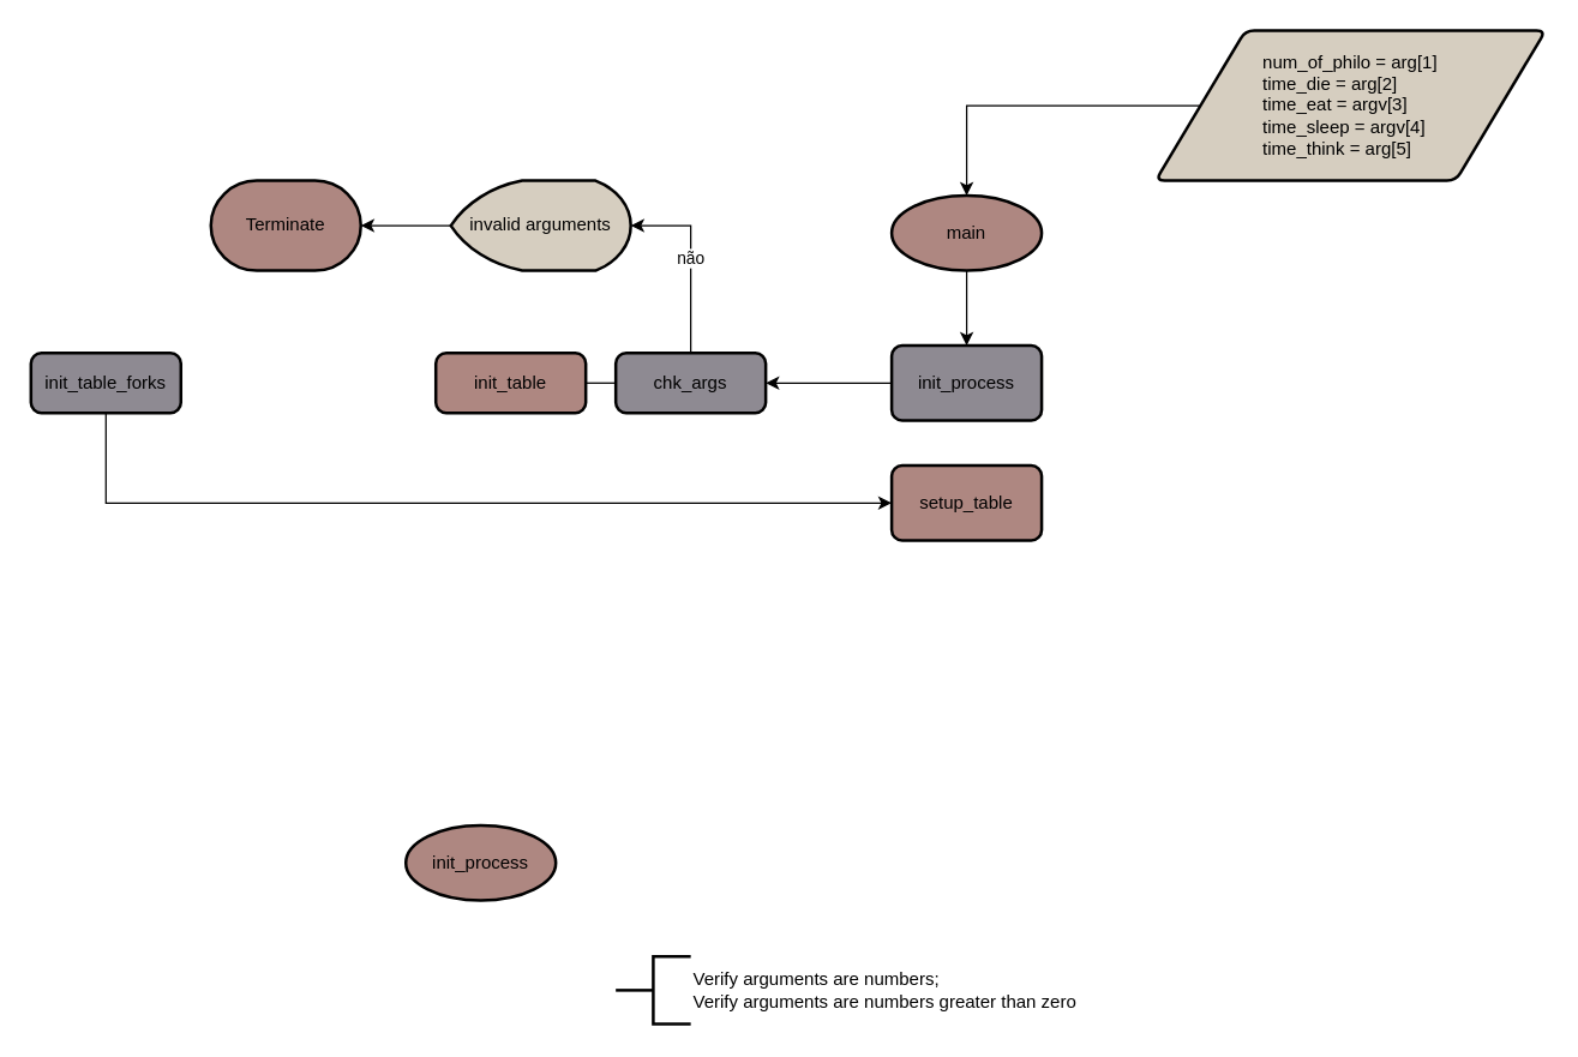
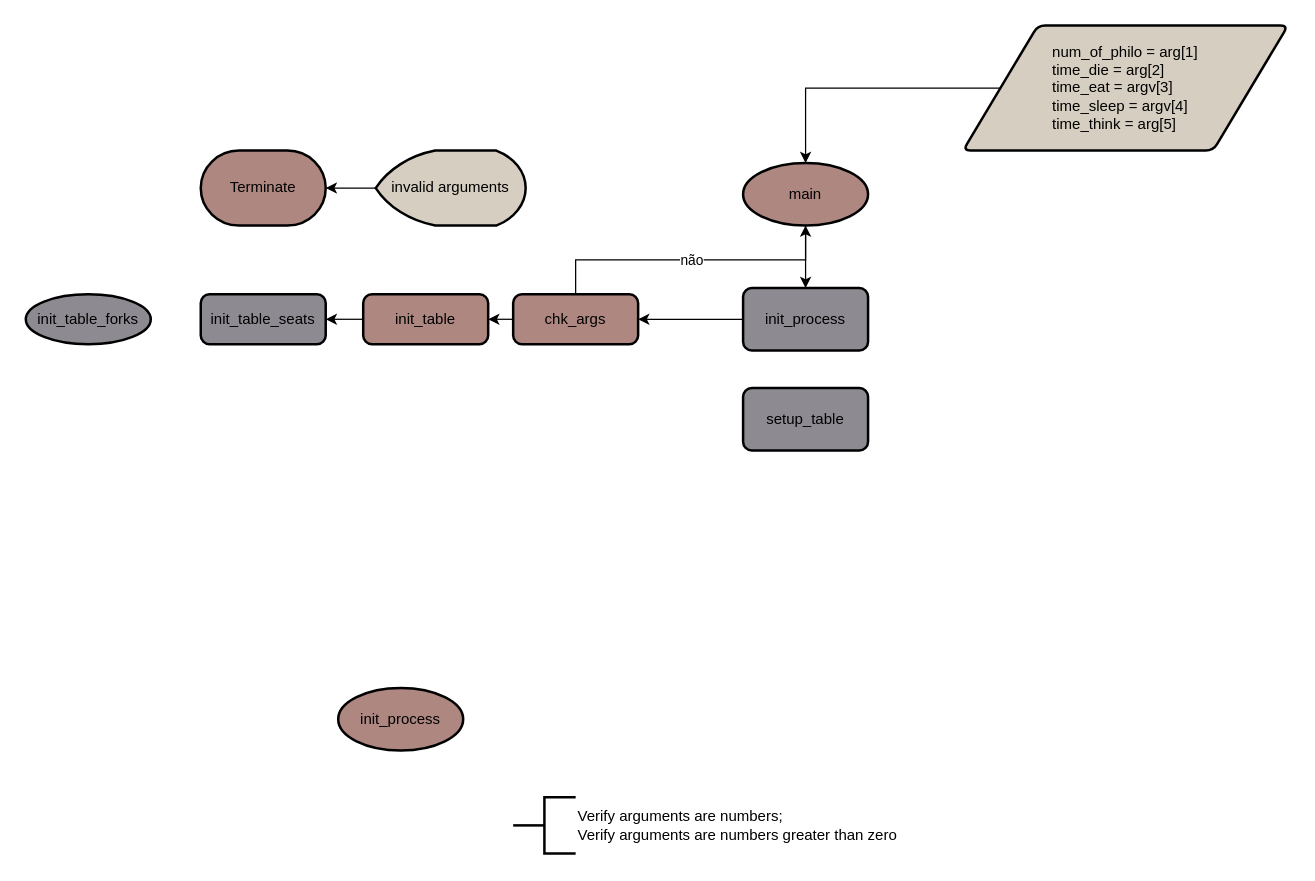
- <mxCell id="18" value="Terminate" style="strokeWidth=2;html=1;shape=mxgraph.flowchart.terminator;whiteSpace=wrap;fillColor=#AE8781;" vertex="1" parent="1"><mxGeometry x="140" y="120" width="100" height="60" as="geometry" /></mxCell>
+ <mxCell id="18" value="Terminate" style="strokeWidth=2;html=1;shape=mxgraph.flowchart.terminator;whiteSpace=wrap;fillColor=#AE8781;" vertex="1" parent="1"><mxGeometry x="160" y="120" width="100" height="60" as="geometry" /></mxCell>
- <mxCell id="15" value="não" style="edgeStyle=orthogonalEdgeStyle;rounded=0;orthogonalLoop=1;jettySize=auto;html=1;exitX=0.5;exitY=0;exitDx=0;exitDy=0;entryX=1;entryY=0.5;entryDx=0;entryDy=0;entryPerimeter=0;" edge="1" parent="1" source="11" target="17"><mxGeometry relative="1" as="geometry" /></mxCell>
+ <mxCell id="15" value="não" style="edgeStyle=orthogonalEdgeStyle;rounded=0;orthogonalLoop=1;jettySize=auto;html=1;exitX=0.5;exitY=0;exitDx=0;exitDy=0;" edge="1" parent="1" source="11" target="3"><mxGeometry relative="1" as="geometry" /></mxCell>
- <mxCell id="20" value="init_table_forks" style="rounded=1;whiteSpace=wrap;html=1;absoluteArcSize=1;arcSize=14;strokeWidth=2;fillColor=#8e8a92;" vertex="1" parent="1"><mxGeometry x="20" y="235" width="100" height="40" as="geometry" /></mxCell>
+ <mxCell id="20" value="init_table_forks" style="ellipse;whiteSpace=wrap;html=1;absoluteArcSize=1;arcSize=14;strokeWidth=2;fillColor=#8e8a92;" vertex="1" parent="1"><mxGeometry x="20" y="235" width="100" height="40" as="geometry" /></mxCell>
+ <mxCell id="14" value="init_table_seats" style="rounded=1;whiteSpace=wrap;html=1;absoluteArcSize=1;arcSize=14;strokeWidth=2;fillColor=#8e8a92;" vertex="1" parent="1"><mxGeometry x="160" y="235" width="100" height="40" as="geometry" /></mxCell>
+ <mxCell id="12" style="edgeStyle=orthogonalEdgeStyle;rounded=0;orthogonalLoop=1;jettySize=auto;html=1;exitX=0;exitY=0.5;exitDx=0;exitDy=0;entryX=1;entryY=0.5;entryDx=0;entryDy=0;" edge="1" parent="1" source="13" target="14"><mxGeometry relative="1" as="geometry" /></mxCell>
- <mxCell id="10" style="edgeStyle=orthogonalEdgeStyle;rounded=0;orthogonalLoop=1;jettySize=auto;html=1;exitX=0;exitY=0.5;exitDx=0;exitDy=0;entryX=1;entryY=0.5;entryDx=0;entryDy=0;endArrow=none;" edge="1" parent="1" source="11" target="13"><mxGeometry relative="1" as="geometry" /></mxCell>
+ <mxCell id="10" style="edgeStyle=orthogonalEdgeStyle;rounded=0;orthogonalLoop=1;jettySize=auto;html=1;exitX=0;exitY=0.5;exitDx=0;exitDy=0;entryX=1;entryY=0.5;entryDx=0;entryDy=0;" edge="1" parent="1" source="11" target="13"><mxGeometry relative="1" as="geometry" /></mxCell>
- <mxCell id="11" value="chk_args" style="rounded=1;whiteSpace=wrap;html=1;absoluteArcSize=1;arcSize=14;strokeWidth=2;fillColor=#8e8a92;" vertex="1" parent="1"><mxGeometry x="410" y="235" width="100" height="40" as="geometry" /></mxCell>
+ <mxCell id="11" value="chk_args" style="rounded=1;whiteSpace=wrap;html=1;absoluteArcSize=1;arcSize=14;strokeWidth=2;fillColor=#ae8781;" vertex="1" parent="1"><mxGeometry x="410" y="235" width="100" height="40" as="geometry" /></mxCell>
- <mxCell id="19" style="edgeStyle=orthogonalEdgeStyle;rounded=0;orthogonalLoop=1;jettySize=auto;html=1;exitX=0.5;exitY=1;exitDx=0;exitDy=0;entryX=0;entryY=0.5;entryDx=0;entryDy=0;" edge="1" parent="1" source="20" target="21"><mxGeometry relative="1" as="geometry" /></mxCell>
- <mxCell id="21" value="setup_table" style="rounded=1;whiteSpace=wrap;html=1;absoluteArcSize=1;arcSize=14;strokeWidth=2;fillColor=#ae8781;" vertex="1" parent="1"><mxGeometry x="594" y="310" width="100" height="50" as="geometry" /></mxCell>
+ <mxCell id="21" value="setup_table" style="rounded=1;whiteSpace=wrap;html=1;absoluteArcSize=1;arcSize=14;strokeWidth=2;fillColor=#8E8A92;" vertex="1" parent="1"><mxGeometry x="594" y="310" width="100" height="50" as="geometry" /></mxCell>
